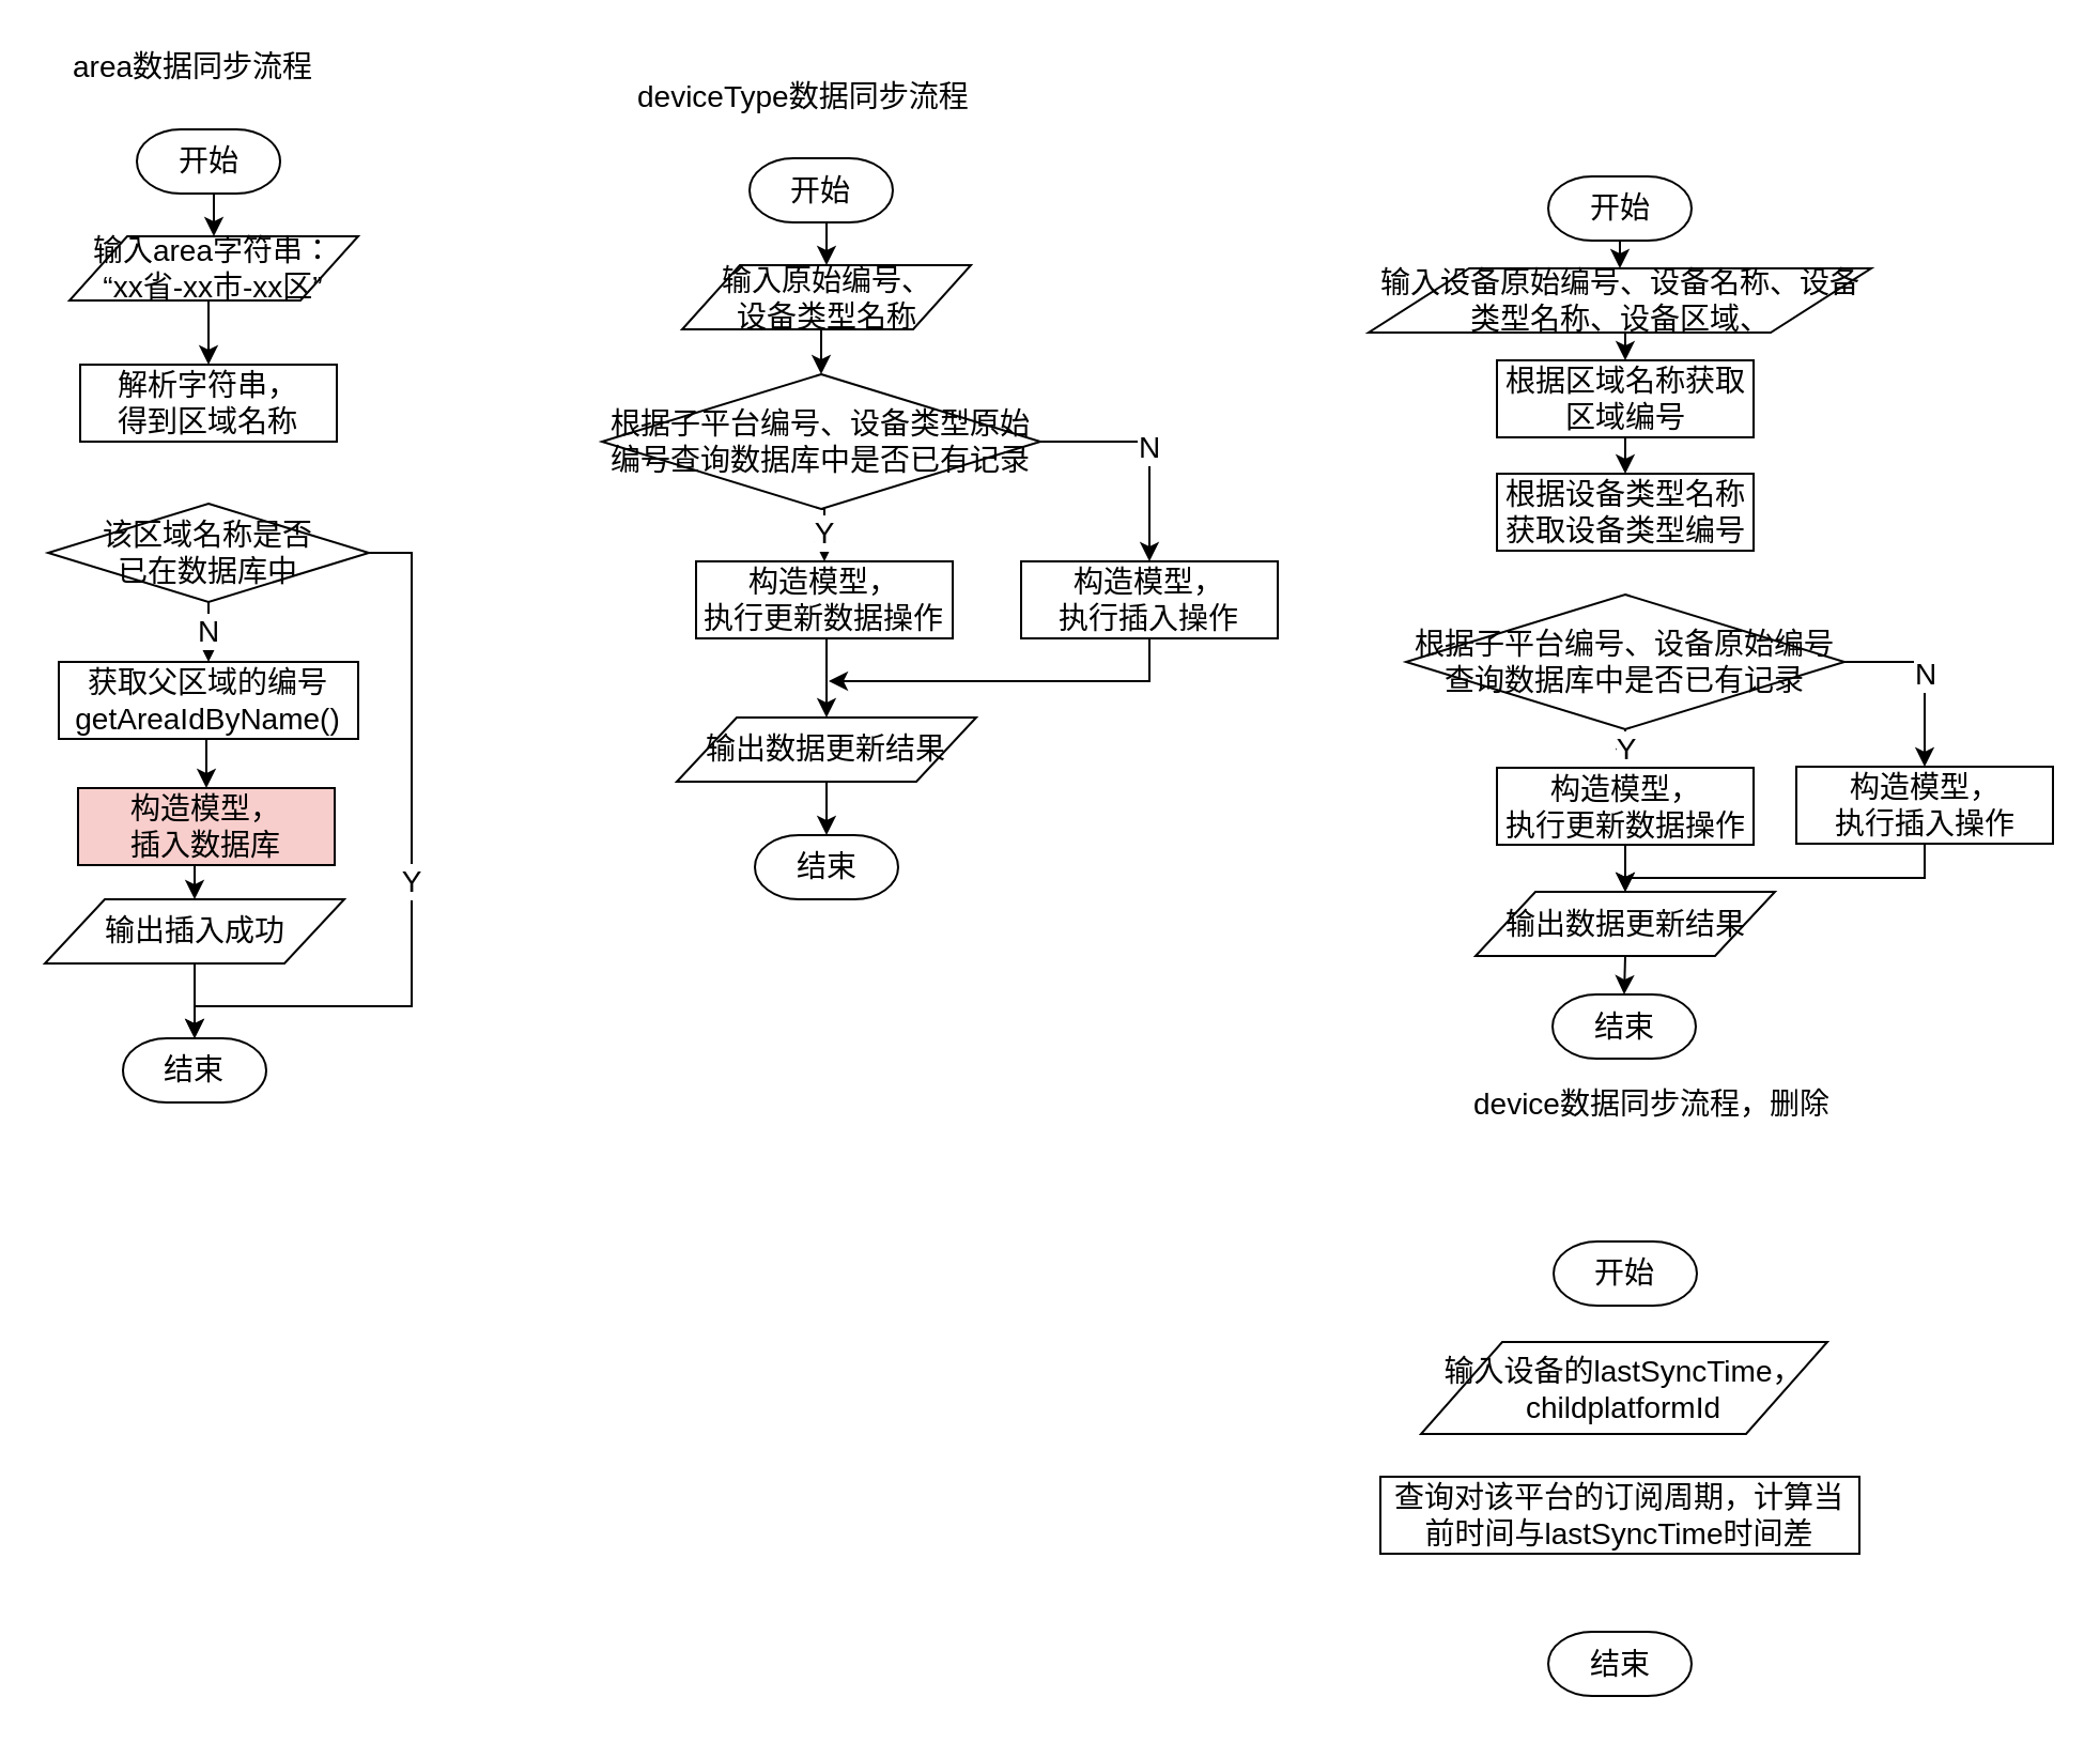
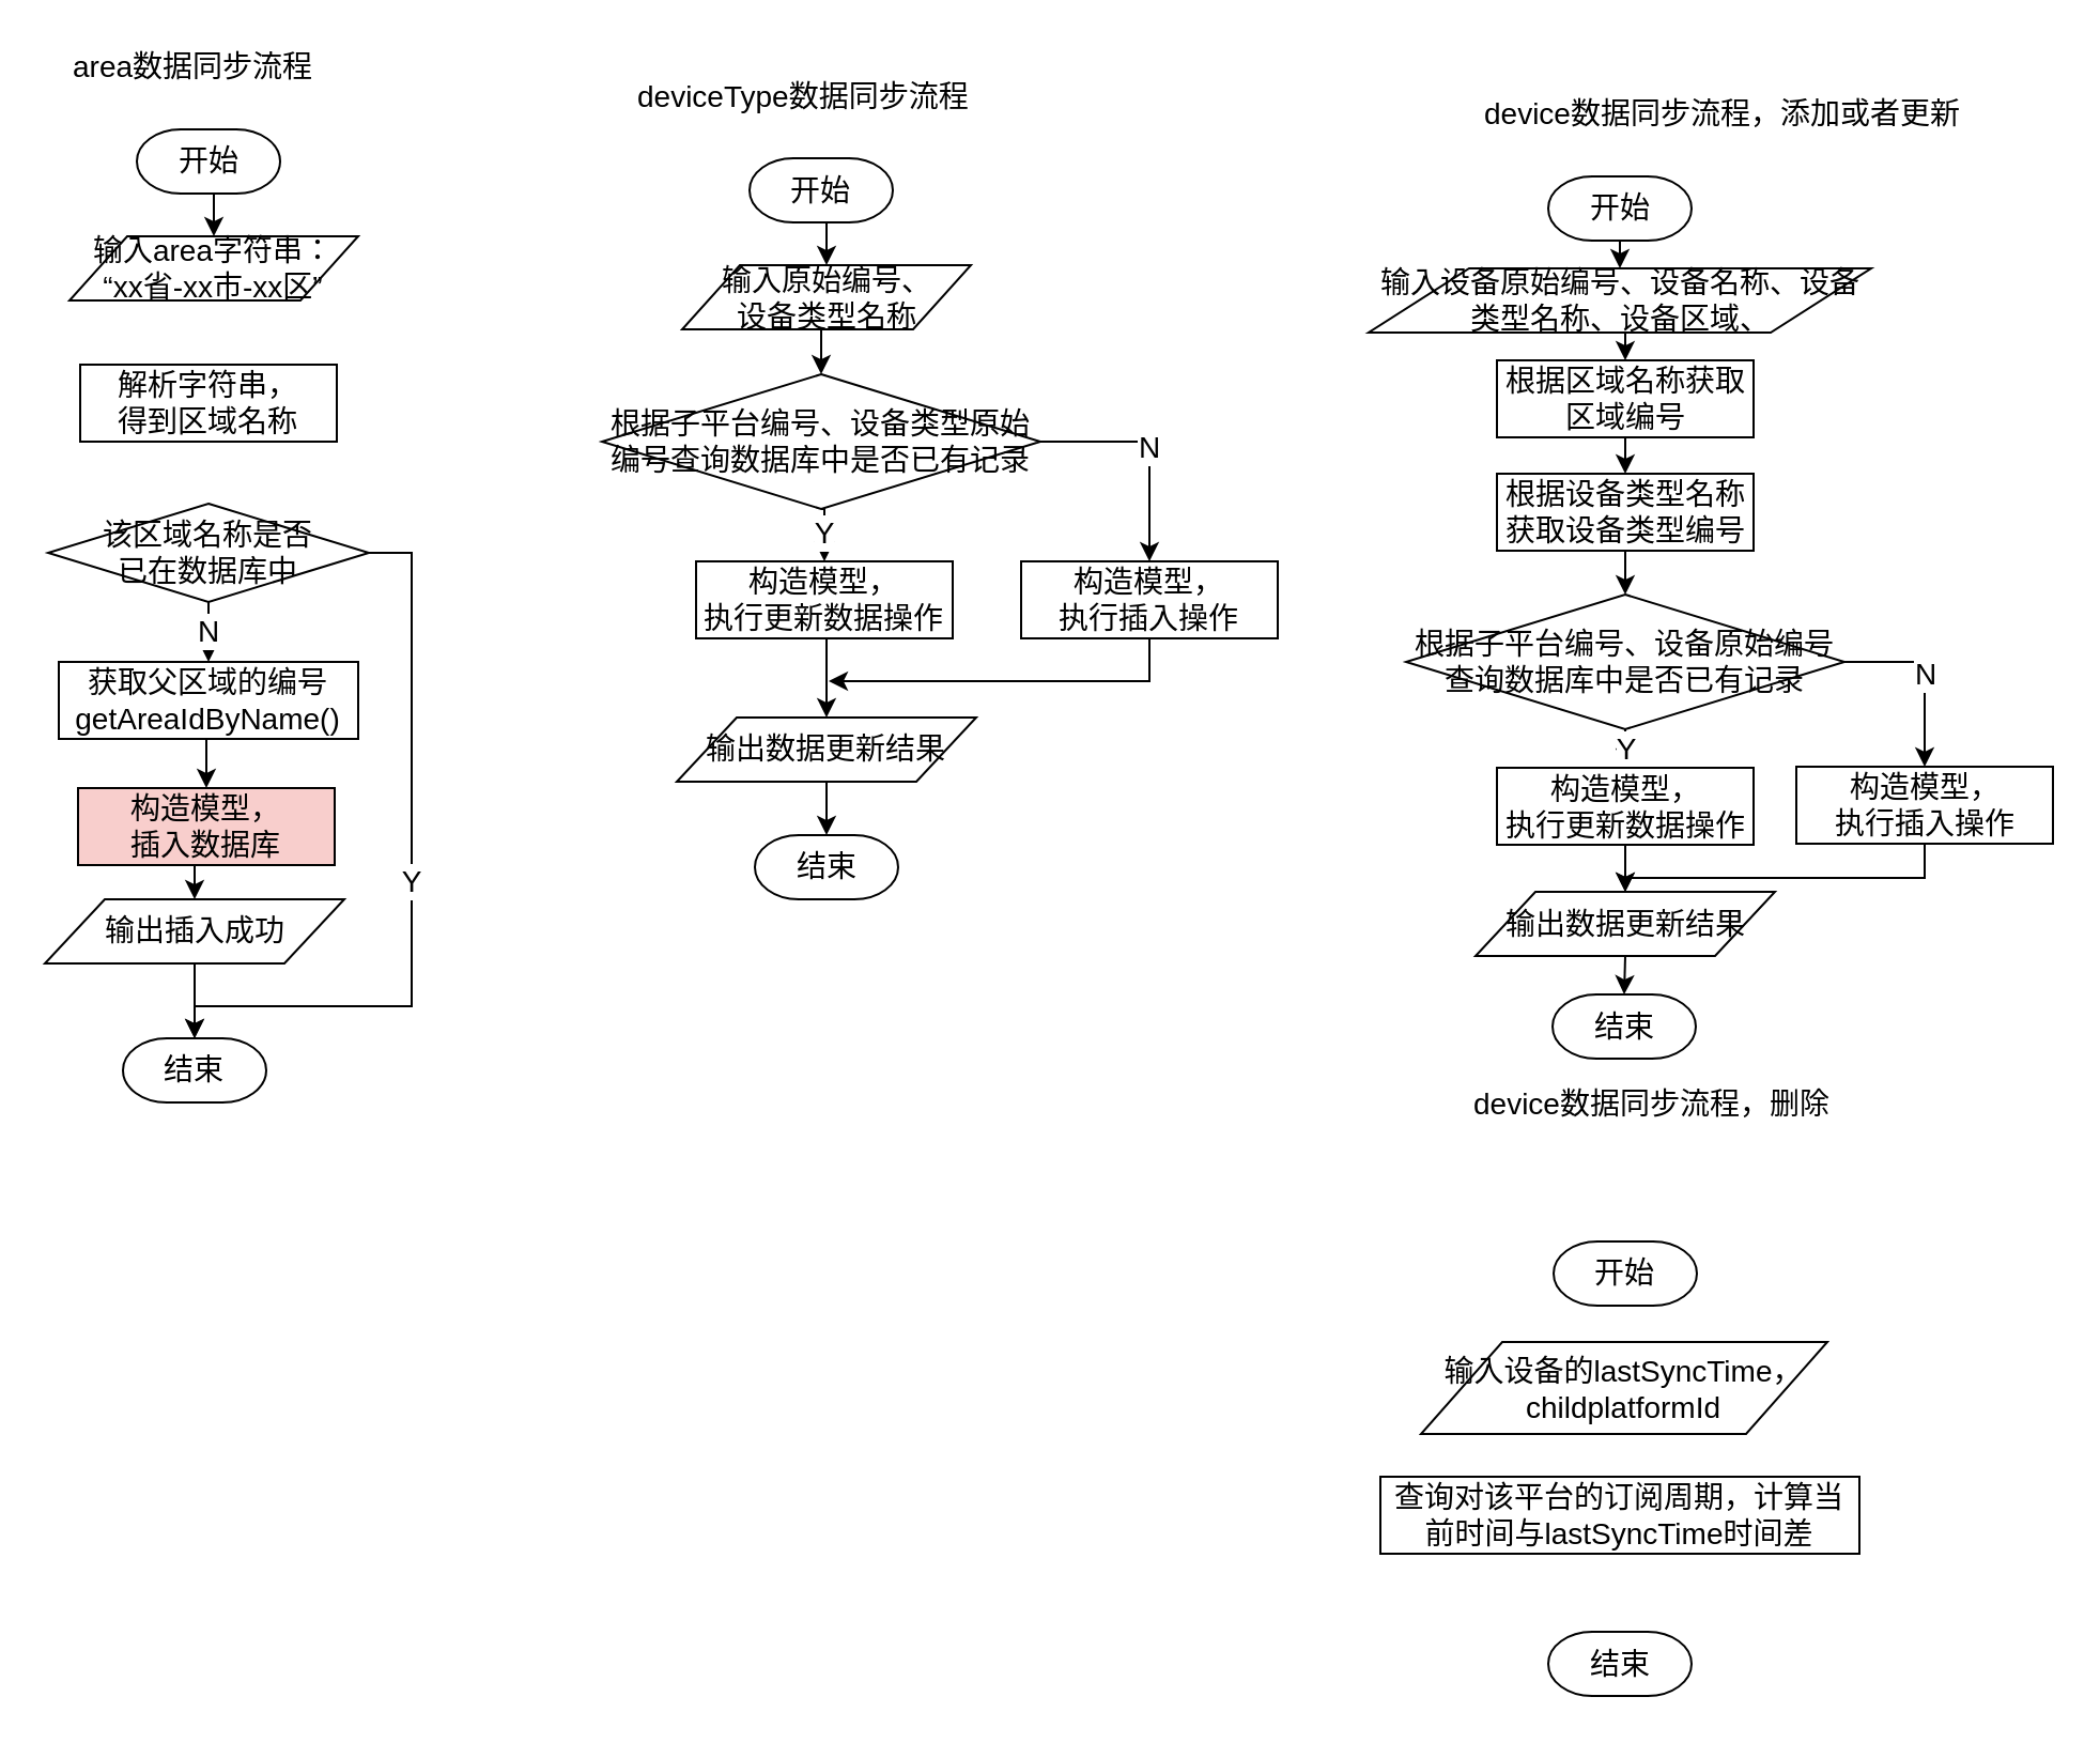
+ <mxCell id="41" value="&lt;font style=&quot;font-size: 14px&quot;&gt;device数据同步流程，添加或者更新&amp;nbsp;&lt;/font&gt;" style="text;html=1;resizable=0;points=[];autosize=1;align=left;verticalAlign=top;spacingTop=-4;fontSize=14;" parent="1" vertex="1"><mxGeometry x="692" y="42" width="240" height="20" as="geometry" /></mxCell>
- <mxCell id="2" style="edgeStyle=orthogonalEdgeStyle;rounded=0;orthogonalLoop=1;jettySize=auto;html=1;exitX=0.5;exitY=1;exitDx=0;exitDy=0;entryX=0.5;entryY=0;entryDx=0;entryDy=0;fontSize=14;" parent="1" source="3" target="11" edge="1"><mxGeometry relative="1" as="geometry" /></mxCell>
+ <mxCell id="48" style="edgeStyle=orthogonalEdgeStyle;rounded=0;orthogonalLoop=1;jettySize=auto;html=1;exitX=0.5;exitY=1;exitDx=0;exitDy=0;entryX=0.5;entryY=0;entryDx=0;entryDy=0;entryPerimeter=0;fontSize=14;" edge="1" parent="1" source="49" target="37"><mxGeometry relative="1" as="geometry" /></mxCell>
